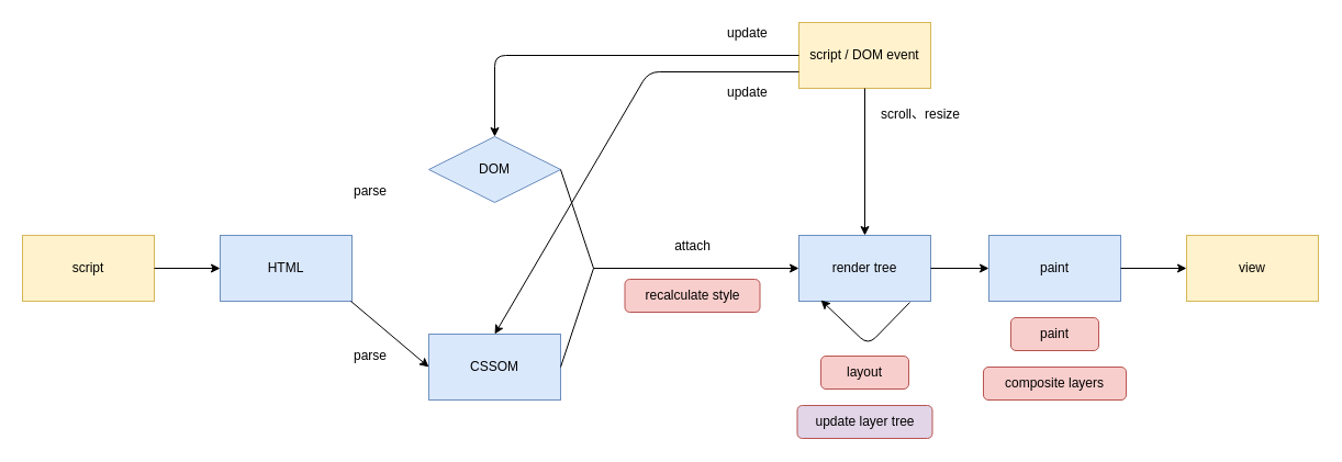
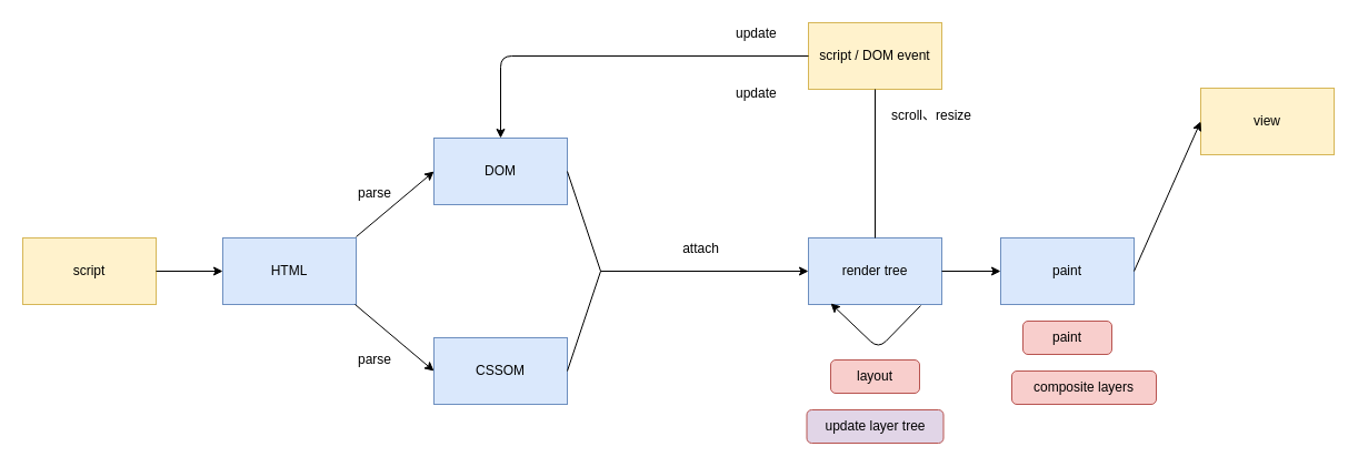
- <mxCell id="21" value="" style="endArrow=classic;html=1;exitX=0;exitY=0.75;exitDx=0;exitDy=0;entryX=0.5;entryY=0;entryDx=0;entryDy=0;" parent="1" source="8" target="5" edge="1"><mxGeometry width="50" height="50" relative="1" as="geometry"><mxPoint x="310" y="4" as="sourcePoint" /><mxPoint x="360" y="-46" as="targetPoint" /><Array as="points"><mxPoint x="590" y="65" /></Array></mxGeometry></mxCell>
- <mxCell id="4" value="DOM" style="rhombus;whiteSpace=wrap;html=1;fillColor=#dae8fc;strokeColor=#6c8ebf;" parent="1" vertex="1"><mxGeometry x="390" y="124" width="120" height="60" as="geometry" /></mxCell>
+ <mxCell id="4" value="DOM" style="rounded=0;whiteSpace=wrap;html=1;fillColor=#dae8fc;strokeColor=#6c8ebf;" parent="1" vertex="1"><mxGeometry x="390" y="124" width="120" height="60" as="geometry" /></mxCell>
+ <mxCell id="10" value="" style="endArrow=classic;html=1;entryX=0;entryY=0.5;entryDx=0;entryDy=0;exitX=1;exitY=-0.017;exitDx=0;exitDy=0;exitPerimeter=0;" parent="1" source="3" target="4" edge="1"><mxGeometry width="50" height="50" relative="1" as="geometry"><mxPoint x="300" y="214" as="sourcePoint" /><mxPoint x="350" y="164" as="targetPoint" /></mxGeometry></mxCell>
- <mxCell id="24" value="" style="endArrow=classic;html=1;exitX=0.5;exitY=1;exitDx=0;exitDy=0;entryX=0.5;entryY=0;entryDx=0;entryDy=0;" parent="1" source="8" target="6" edge="1"><mxGeometry width="50" height="50" relative="1" as="geometry"><mxPoint x="800" y="114" as="sourcePoint" /><mxPoint x="850" y="64" as="targetPoint" /></mxGeometry></mxCell>
+ <mxCell id="24" value="" style="endArrow=none;html=1;exitX=0.5;exitY=1;exitDx=0;exitDy=0;entryX=0.5;entryY=0;entryDx=0;entryDy=0;" parent="1" source="8" target="6" edge="1"><mxGeometry width="50" height="50" relative="1" as="geometry"><mxPoint x="800" y="114" as="sourcePoint" /><mxPoint x="850" y="64" as="targetPoint" /></mxGeometry></mxCell>
- <mxCell id="16" value="view" style="rounded=0;whiteSpace=wrap;html=1;fillColor=#fff2cc;strokeColor=#d6b656;" parent="1" vertex="1"><mxGeometry x="1080" y="214" width="120" height="60" as="geometry" /></mxCell>
+ <mxCell id="16" value="view" style="rounded=0;whiteSpace=wrap;html=1;fillColor=#fff2cc;strokeColor=#d6b656;" parent="1" vertex="1"><mxGeometry x="1080" y="79" width="120" height="60" as="geometry" /></mxCell>
- <mxCell id="27" value="&lt;span&gt;recalculate style&lt;/span&gt;" style="rounded=1;whiteSpace=wrap;html=1;fillColor=#f8cecc;strokeColor=#b85450;" parent="1" vertex="1"><mxGeometry x="568.5" y="254" width="123" height="30" as="geometry" /></mxCell>
- <mxCell id="30" value="&lt;span&gt;composite layers&lt;/span&gt;&lt;br&gt;" style="rounded=1;whiteSpace=wrap;html=1;fillColor=#f8cecc;strokeColor=#b85450;" parent="1" vertex="1"><mxGeometry x="895" y="334" width="130" height="30" as="geometry" /></mxCell>
+ <mxCell id="30" value="&lt;span&gt;composite layers&lt;/span&gt;&lt;br&gt;" style="rounded=1;whiteSpace=wrap;html=1;fillColor=#f8cecc;strokeColor=#b85450;" parent="1" vertex="1"><mxGeometry x="910" y="334" width="130" height="30" as="geometry" /></mxCell>
